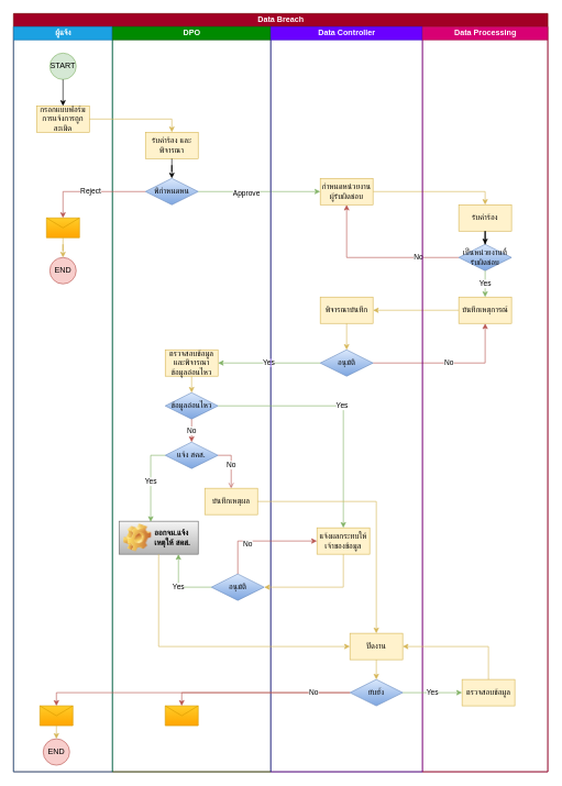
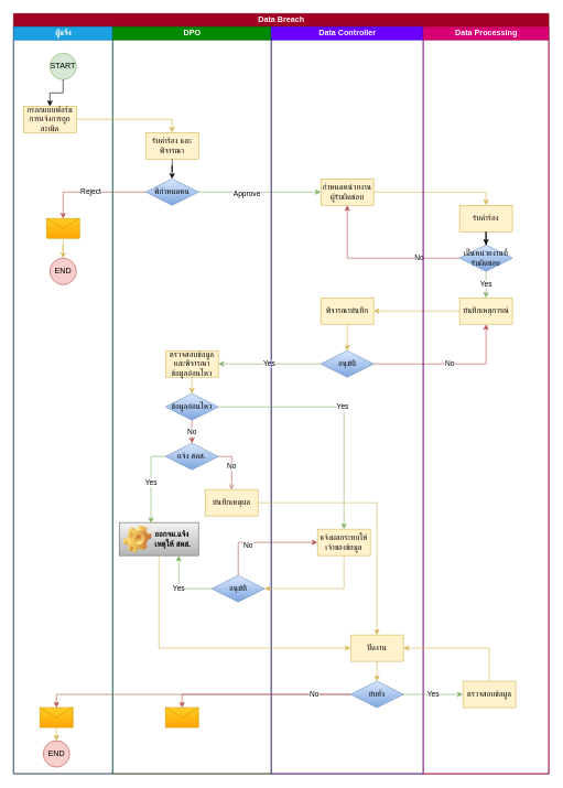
- <mxCell id="7" value="กรอกแบบฟอร์มการแจ้งการถูกละเมิด" style="rounded=0;whiteSpace=wrap;html=1;fillColor=#fff2cc;strokeColor=#d6b656;" vertex="1" parent="5"><mxGeometry x="35" y="120" width="80" height="40" as="geometry" /></mxCell>
+ <mxCell id="7" value="กรอกแบบฟอร์มการแจ้งการถูกละเมิด" style="rounded=0;whiteSpace=wrap;html=1;fillColor=#fff2cc;strokeColor=#d6b656;" vertex="1" parent="5"><mxGeometry x="15" y="120" width="80" height="40" as="geometry" /></mxCell>
